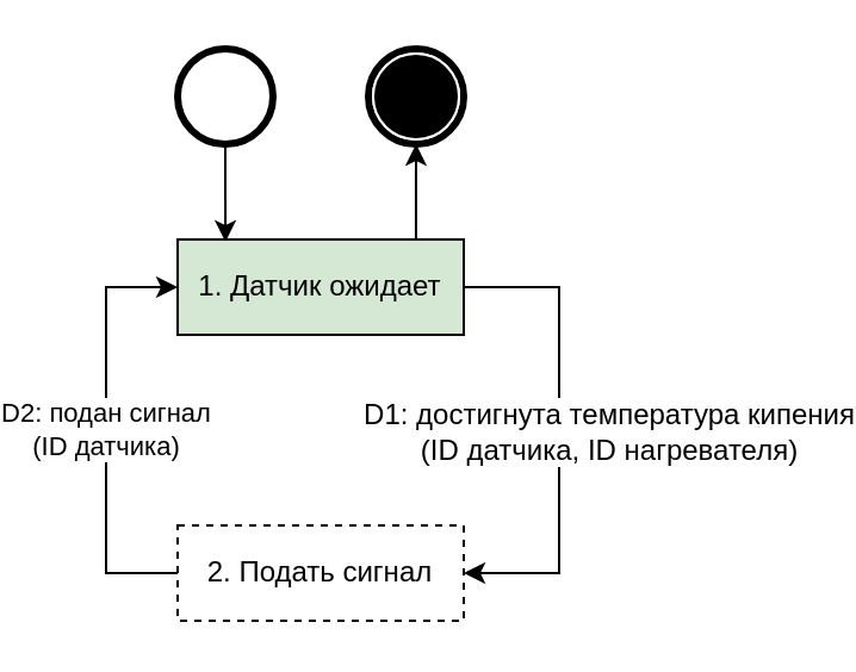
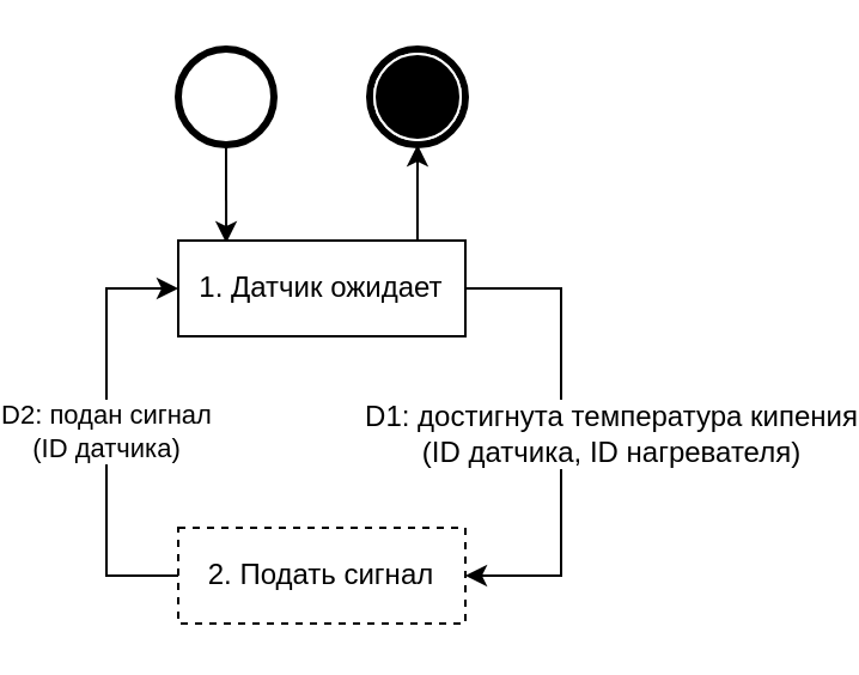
- <mxCell id="8" value="1. Датчик ожидает" style="rounded=0;whiteSpace=wrap;html=1;fillColor=#d5e8d4;" parent="1" vertex="1"><mxGeometry x="50" y="100" width="120" height="40" as="geometry" /></mxCell>
+ <mxCell id="8" value="1. Датчик ожидает" style="rounded=0;whiteSpace=wrap;html=1;" parent="1" vertex="1"><mxGeometry x="50" y="100" width="120" height="40" as="geometry" /></mxCell>
